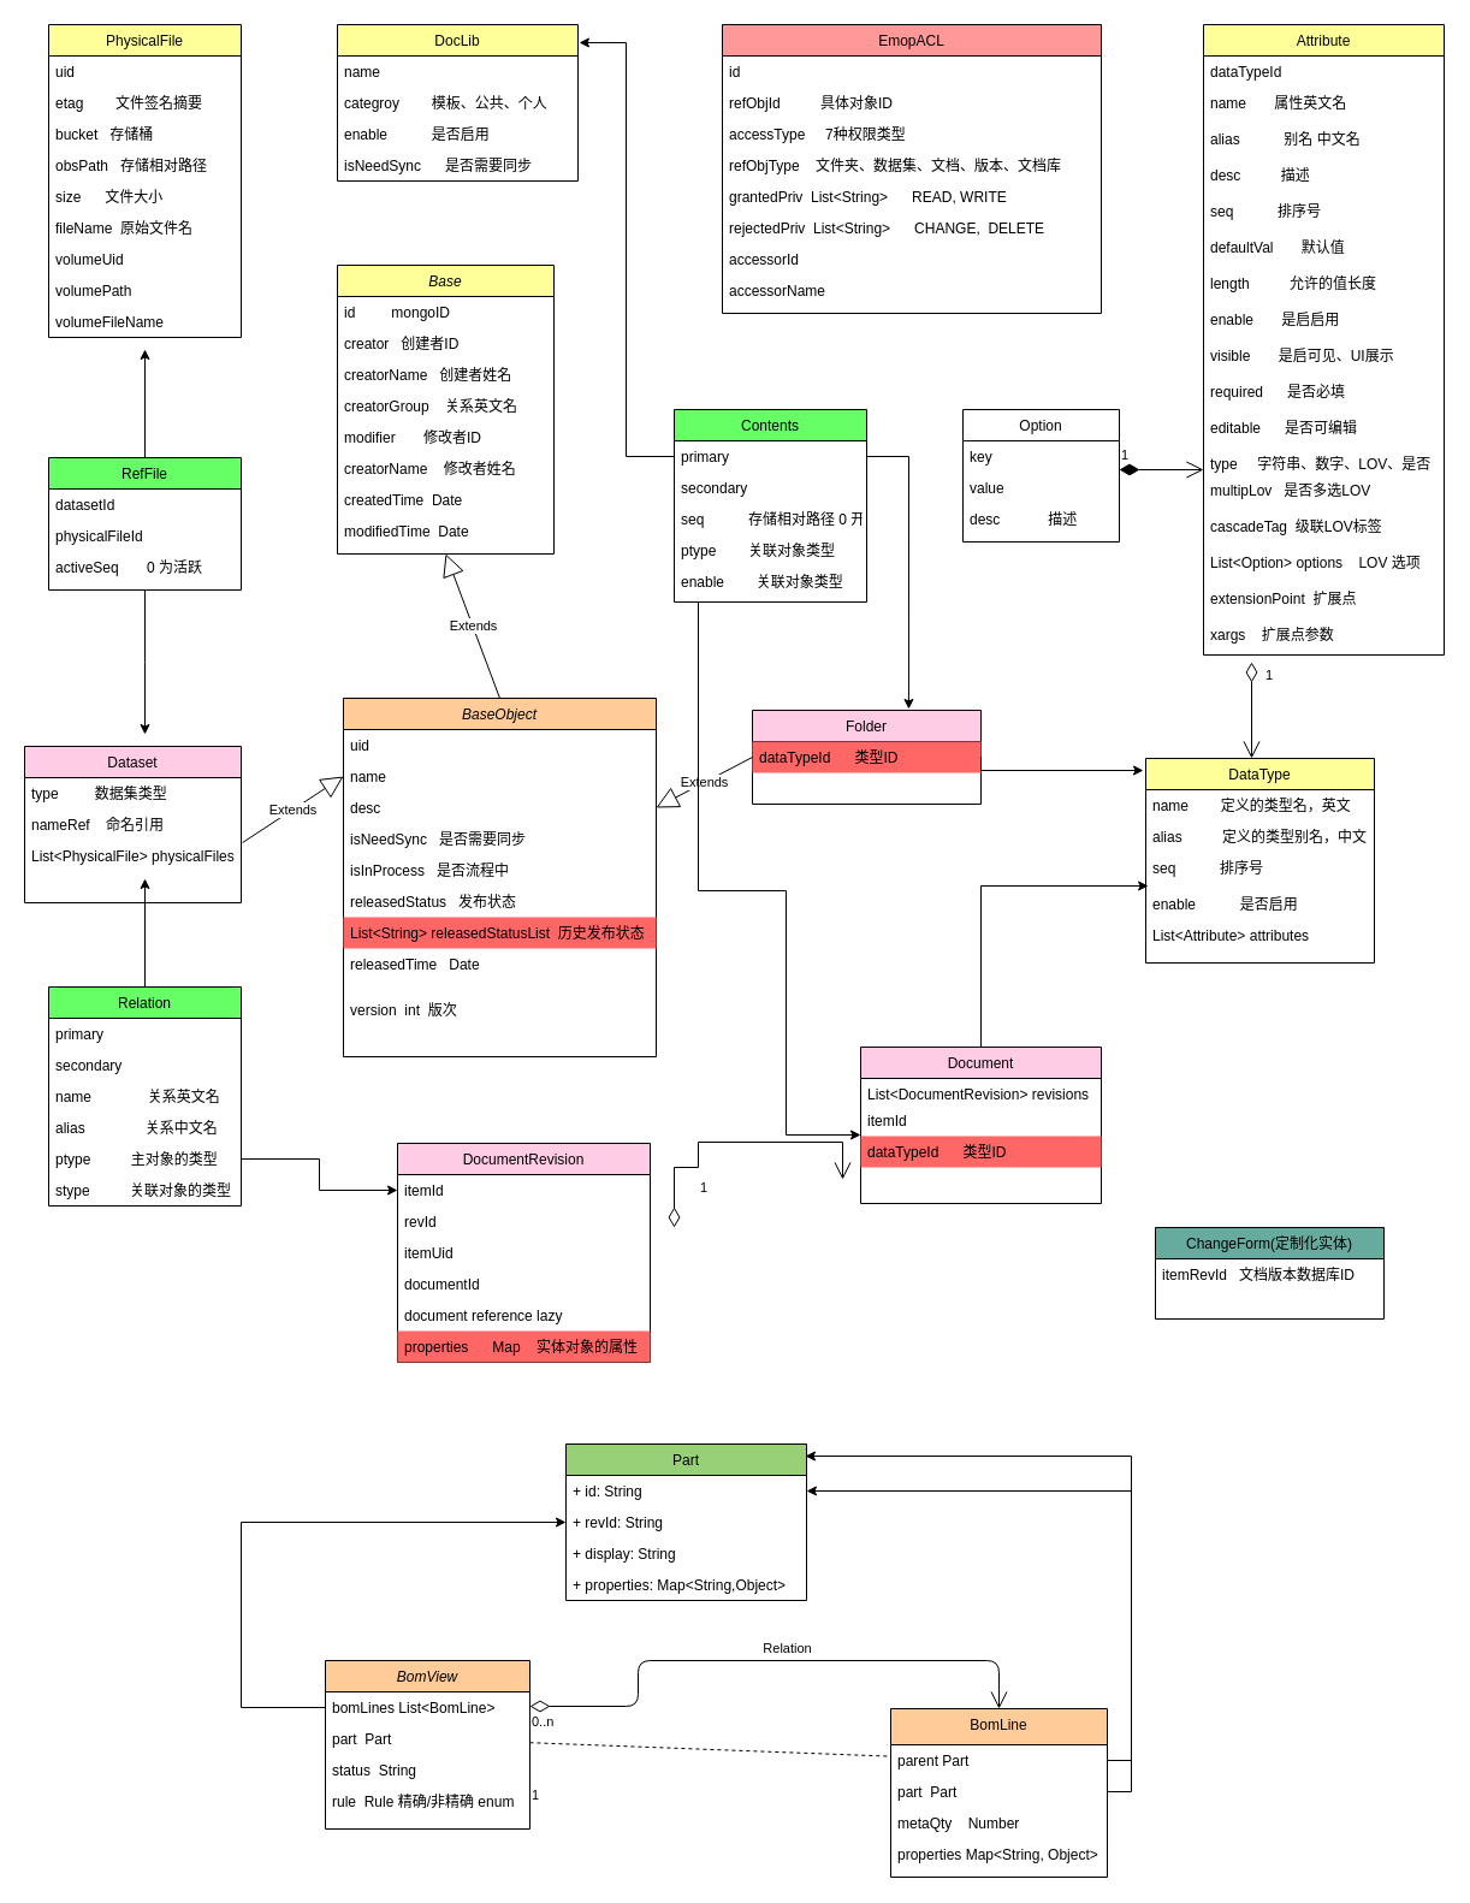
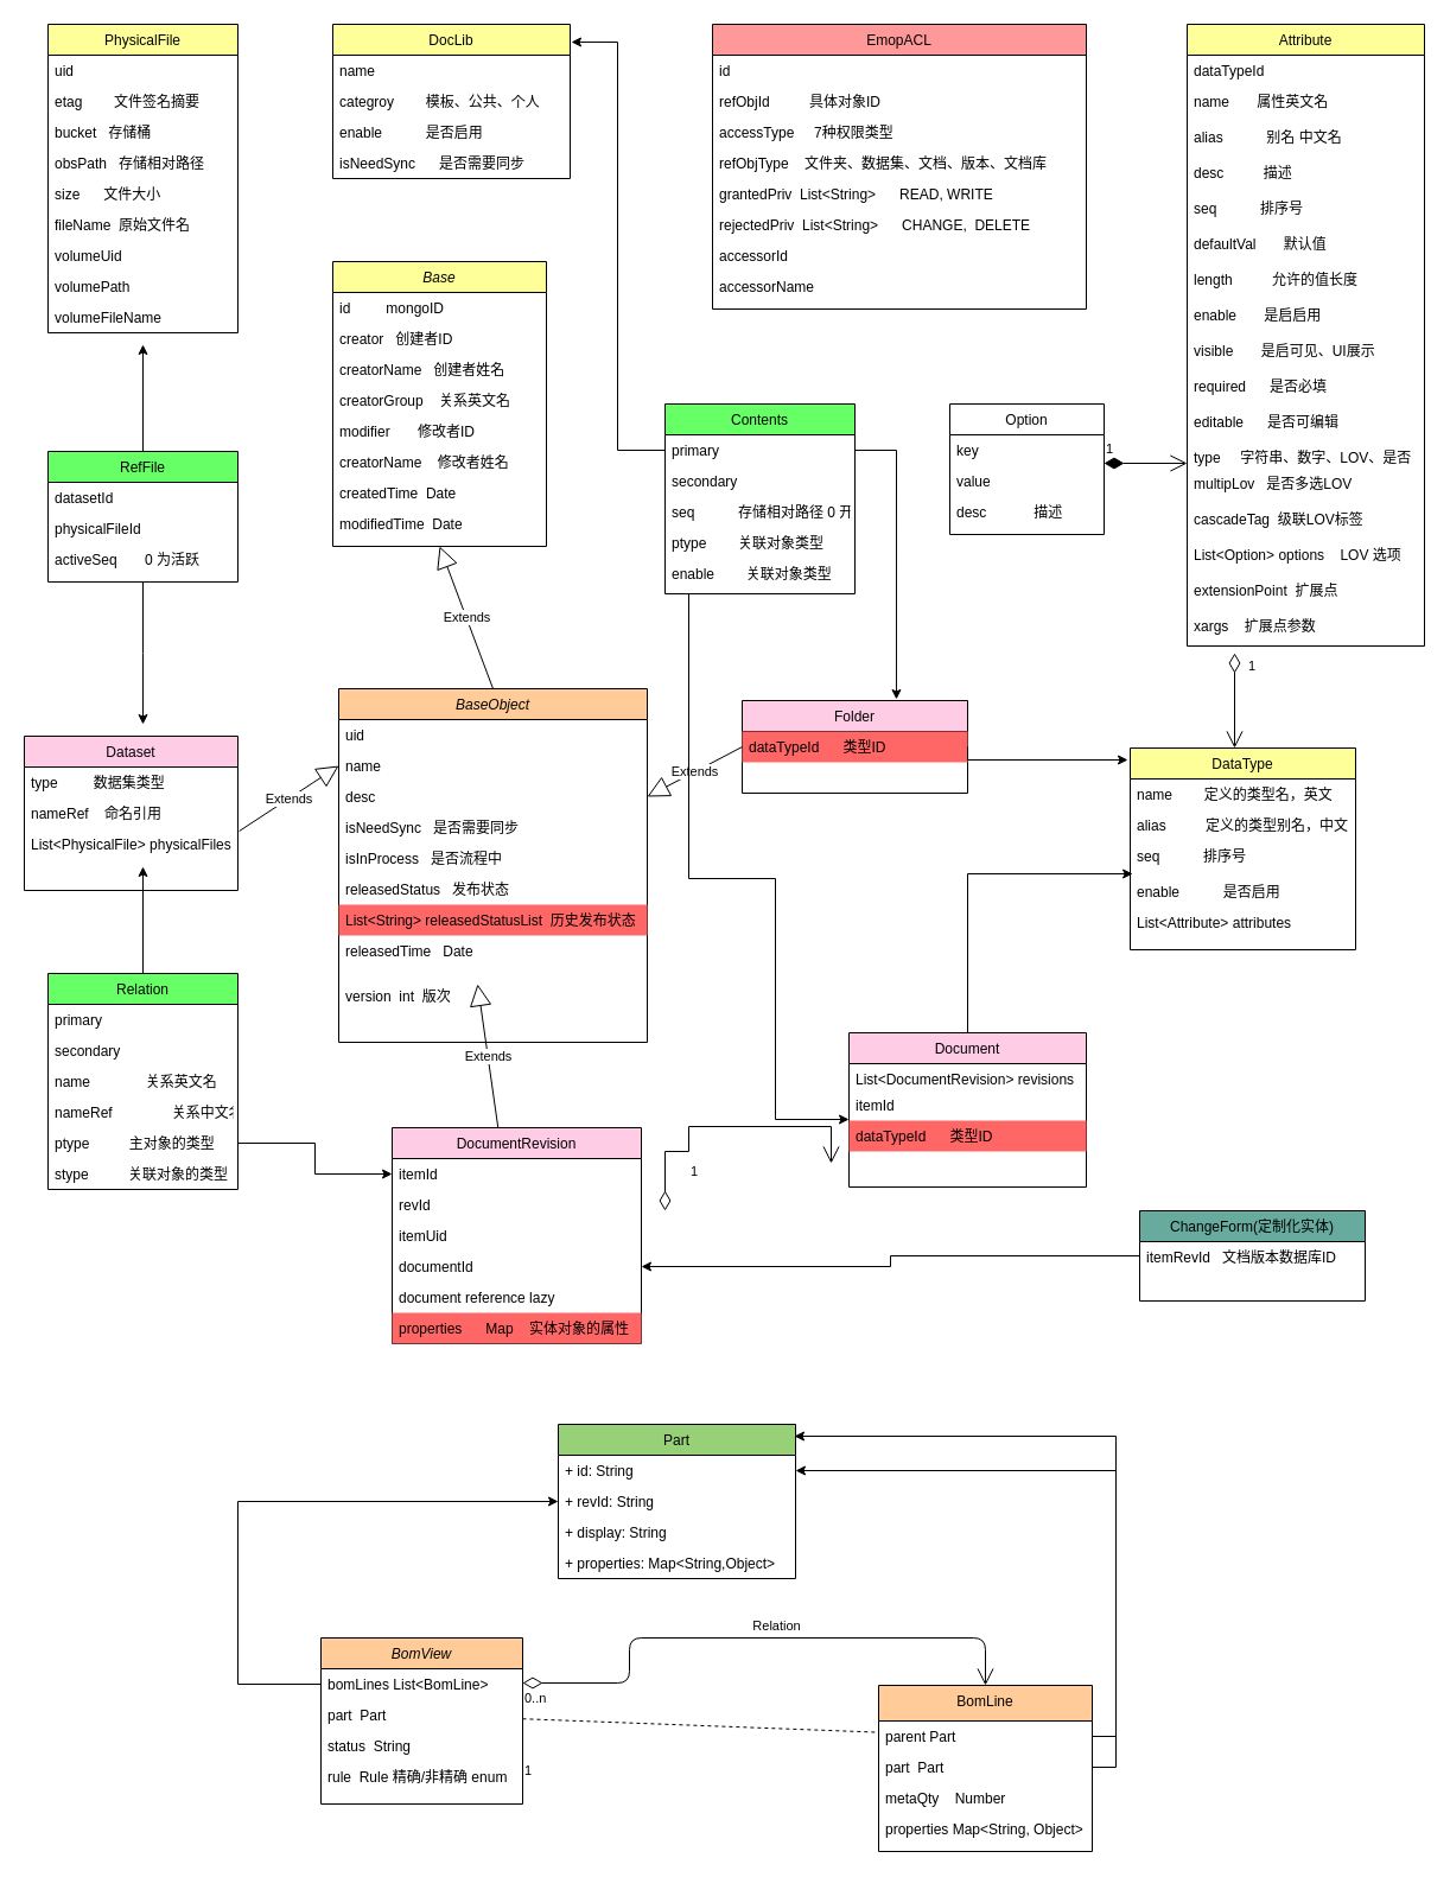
+ <mxCell id="85" value="Extends" style="endArrow=block;endSize=16;endFill=0;html=1;rounded=0;entryX=0.45;entryY=1.079;entryDx=0;entryDy=0;entryPerimeter=0;exitX=0.425;exitY=0;exitDx=0;exitDy=0;exitPerimeter=0;" parent="1" source="23" target="10" edge="1"><mxGeometry width="160" relative="1" as="geometry"><mxPoint x="639.92" y="1316.01" as="sourcePoint" /><mxPoint x="400" y="1244.004" as="targetPoint" /></mxGeometry></mxCell>
- <mxCell id="51" value="alias               关系中文名" style="text;align=left;verticalAlign=top;spacingLeft=4;spacingRight=4;overflow=hidden;rotatable=0;points=[[0,0.5],[1,0.5]];portConstraint=eastwest;" parent="47" vertex="1"><mxGeometry y="104" width="160" height="26" as="geometry" /></mxCell>
+ <mxCell id="51" value="nameRef               关系中文名" style="text;align=left;verticalAlign=top;spacingLeft=4;spacingRight=4;overflow=hidden;rotatable=0;points=[[0,0.5],[1,0.5]];portConstraint=eastwest;" parent="47" vertex="1"><mxGeometry y="104" width="160" height="26" as="geometry" /></mxCell>
+ <mxCell id="123" style="edgeStyle=orthogonalEdgeStyle;rounded=0;orthogonalLoop=1;jettySize=auto;html=1;entryX=1;entryY=0.5;entryDx=0;entryDy=0;" parent="1" source="124" target="27" edge="1"><mxGeometry relative="1" as="geometry"><mxPoint x="450.96" y="1055.996" as="targetPoint" /></mxGeometry></mxCell>
